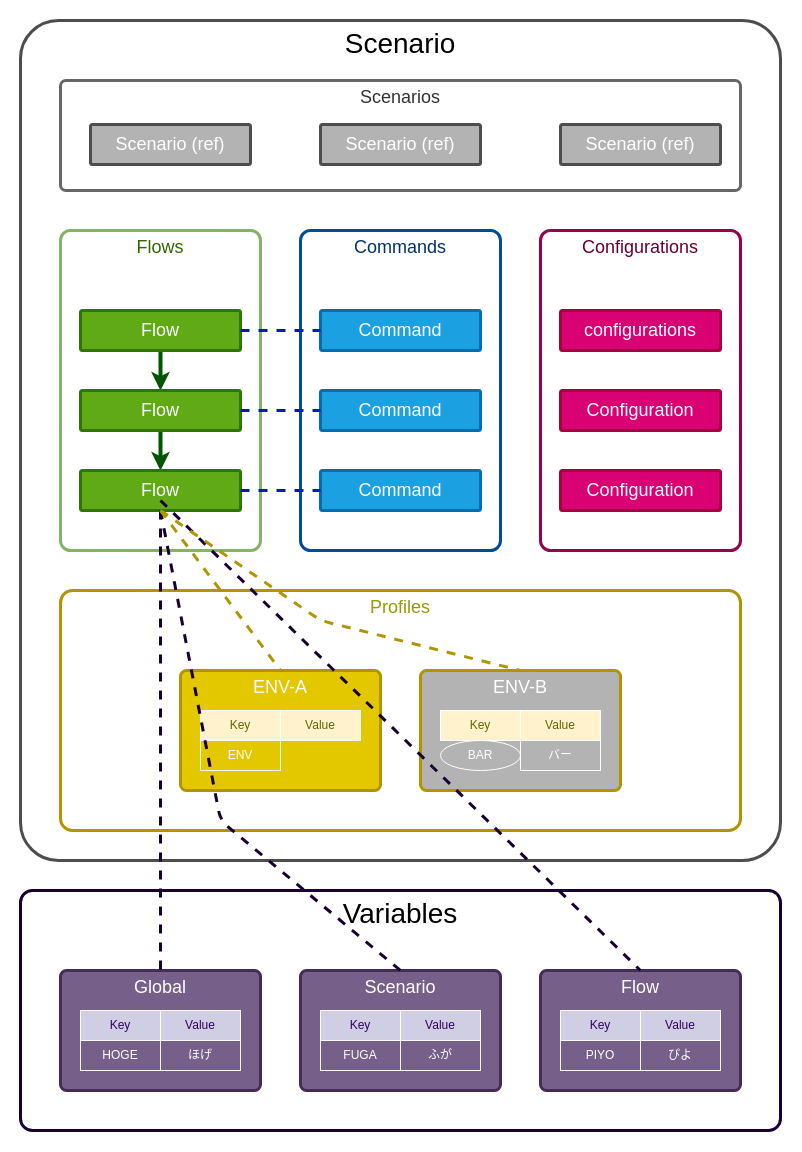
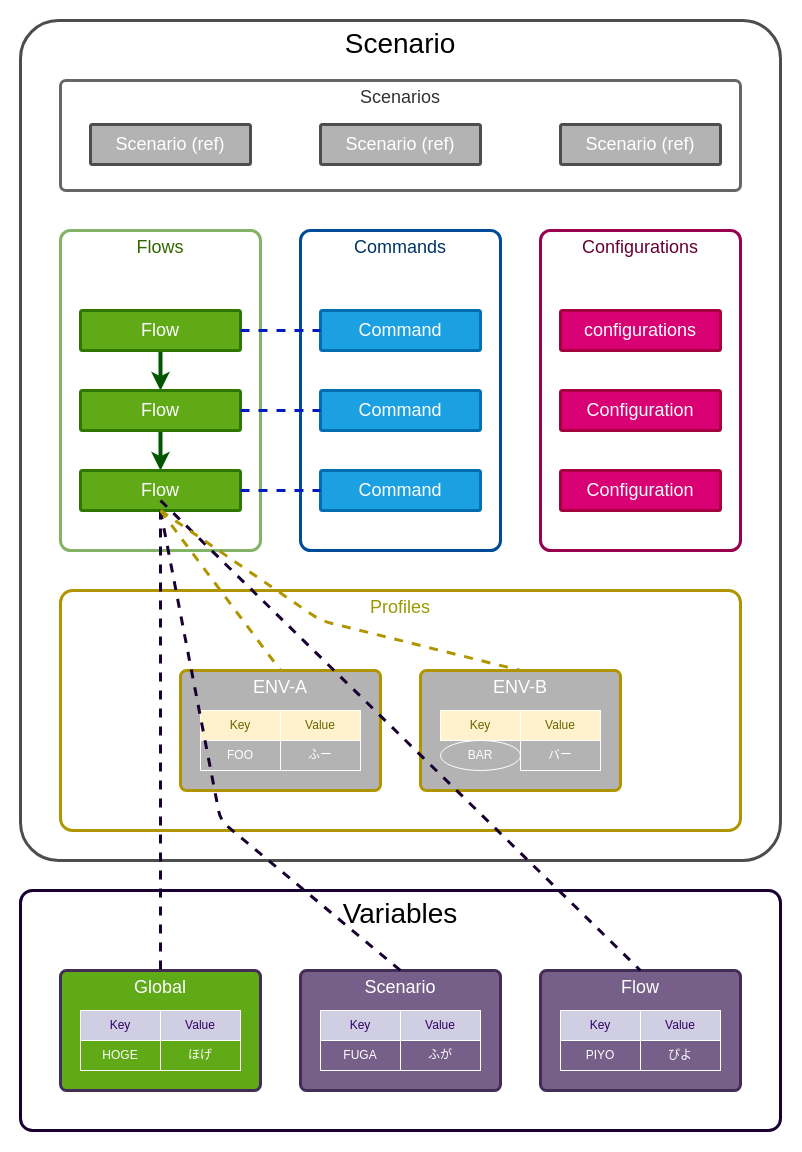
- <mxCell id="37" value="&lt;div style=&quot;text-align: left&quot;&gt;&lt;span style=&quot;font-size: 18px&quot;&gt;ENV-A&lt;/span&gt;&lt;/div&gt;" style="rounded=1;whiteSpace=wrap;html=1;arcSize=5;align=center;verticalAlign=top;fillColor=#e3c800;strokeColor=#B09500;strokeWidth=3;fontColor=#ffffff;" parent="1" vertex="1"><mxGeometry x="180" y="670" width="200" height="120" as="geometry" /></mxCell>
+ <mxCell id="37" value="&lt;div style=&quot;text-align: left&quot;&gt;&lt;span style=&quot;font-size: 18px&quot;&gt;ENV-A&lt;/span&gt;&lt;/div&gt;" style="rounded=1;whiteSpace=wrap;html=1;arcSize=5;align=center;verticalAlign=top;fillColor=#b3b3b3;strokeColor=#B09500;strokeWidth=3;fontColor=#ffffff;" parent="1" vertex="1"><mxGeometry x="180" y="670" width="200" height="120" as="geometry" /></mxCell>
- <mxCell id="39" value="ENV" style="rounded=0;whiteSpace=wrap;html=1;shadow=0;glass=0;comic=0;labelBackgroundColor=none;strokeColor=#FFFFFF;strokeWidth=1;fillColor=none;gradientColor=none;fontColor=#FFFFFF;align=center;" parent="1" vertex="1"><mxGeometry x="200" y="740" width="80" height="30" as="geometry" /></mxCell>
+ <mxCell id="39" value="FOO" style="rounded=0;whiteSpace=wrap;html=1;shadow=0;glass=0;comic=0;labelBackgroundColor=none;strokeColor=#FFFFFF;strokeWidth=1;fillColor=none;gradientColor=none;fontColor=#FFFFFF;align=center;" parent="1" vertex="1"><mxGeometry x="200" y="740" width="80" height="30" as="geometry" /></mxCell>
+ <mxCell id="42" value="ふー" style="rounded=0;whiteSpace=wrap;html=1;shadow=0;glass=0;comic=0;labelBackgroundColor=none;strokeColor=#FFFFFF;strokeWidth=1;fillColor=none;gradientColor=none;fontColor=#FFFFFF;align=center;" parent="1" vertex="1"><mxGeometry x="280" y="740" width="80" height="30" as="geometry" /></mxCell>
- <mxCell id="21" value="&lt;div style=&quot;text-align: left&quot;&gt;&lt;span style=&quot;font-size: 18px&quot;&gt;Global&lt;/span&gt;&lt;/div&gt;" style="rounded=1;whiteSpace=wrap;html=1;arcSize=5;align=center;verticalAlign=top;fillColor=#76608a;strokeColor=#432D57;strokeWidth=3;fontColor=#ffffff;" parent="1" vertex="1"><mxGeometry x="60" y="970" width="200" height="120" as="geometry" /></mxCell>
+ <mxCell id="21" value="&lt;div style=&quot;text-align: left&quot;&gt;&lt;span style=&quot;font-size: 18px&quot;&gt;Global&lt;/span&gt;&lt;/div&gt;" style="rounded=1;whiteSpace=wrap;html=1;arcSize=5;align=center;verticalAlign=top;fillColor=#60a917;strokeColor=#432D57;strokeWidth=3;fontColor=#ffffff;" parent="1" vertex="1"><mxGeometry x="60" y="970" width="200" height="120" as="geometry" /></mxCell>
